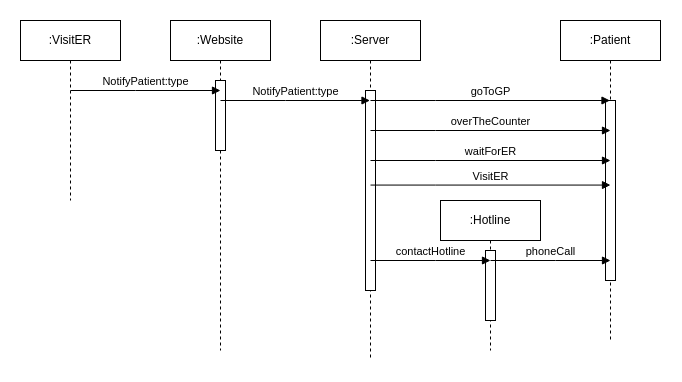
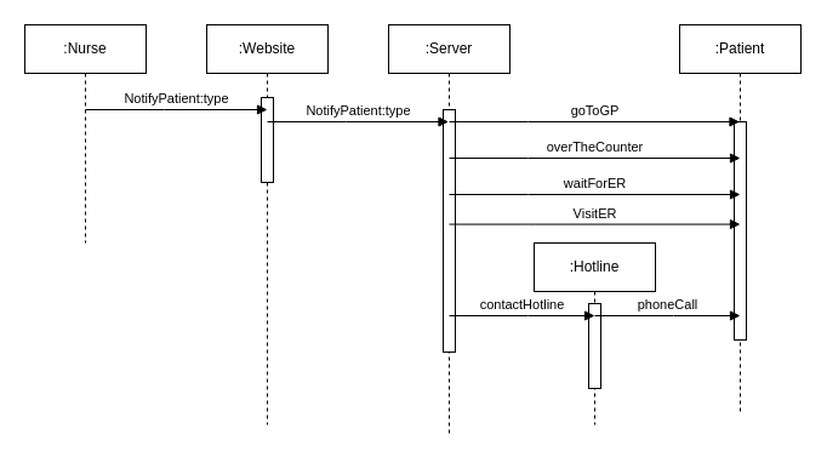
- <mxCell id="8" value=":VisitER" style="shape=umlLifeline;perimeter=lifelinePerimeter;whiteSpace=wrap;html=1;container=0;dropTarget=0;collapsible=0;recursiveResize=0;outlineConnect=0;portConstraint=eastwest;newEdgeStyle={&quot;edgeStyle&quot;:&quot;elbowEdgeStyle&quot;,&quot;elbow&quot;:&quot;vertical&quot;,&quot;curved&quot;:0,&quot;rounded&quot;:0};" vertex="1" parent="1"><mxGeometry x="20" y="20" width="100" height="180" as="geometry" /></mxCell>
+ <mxCell id="8" value=":Nurse" style="shape=umlLifeline;perimeter=lifelinePerimeter;whiteSpace=wrap;html=1;container=0;dropTarget=0;collapsible=0;recursiveResize=0;outlineConnect=0;portConstraint=eastwest;newEdgeStyle={&quot;edgeStyle&quot;:&quot;elbowEdgeStyle&quot;,&quot;elbow&quot;:&quot;vertical&quot;,&quot;curved&quot;:0,&quot;rounded&quot;:0};" vertex="1" parent="1"><mxGeometry x="20" y="20" width="100" height="180" as="geometry" /></mxCell>
